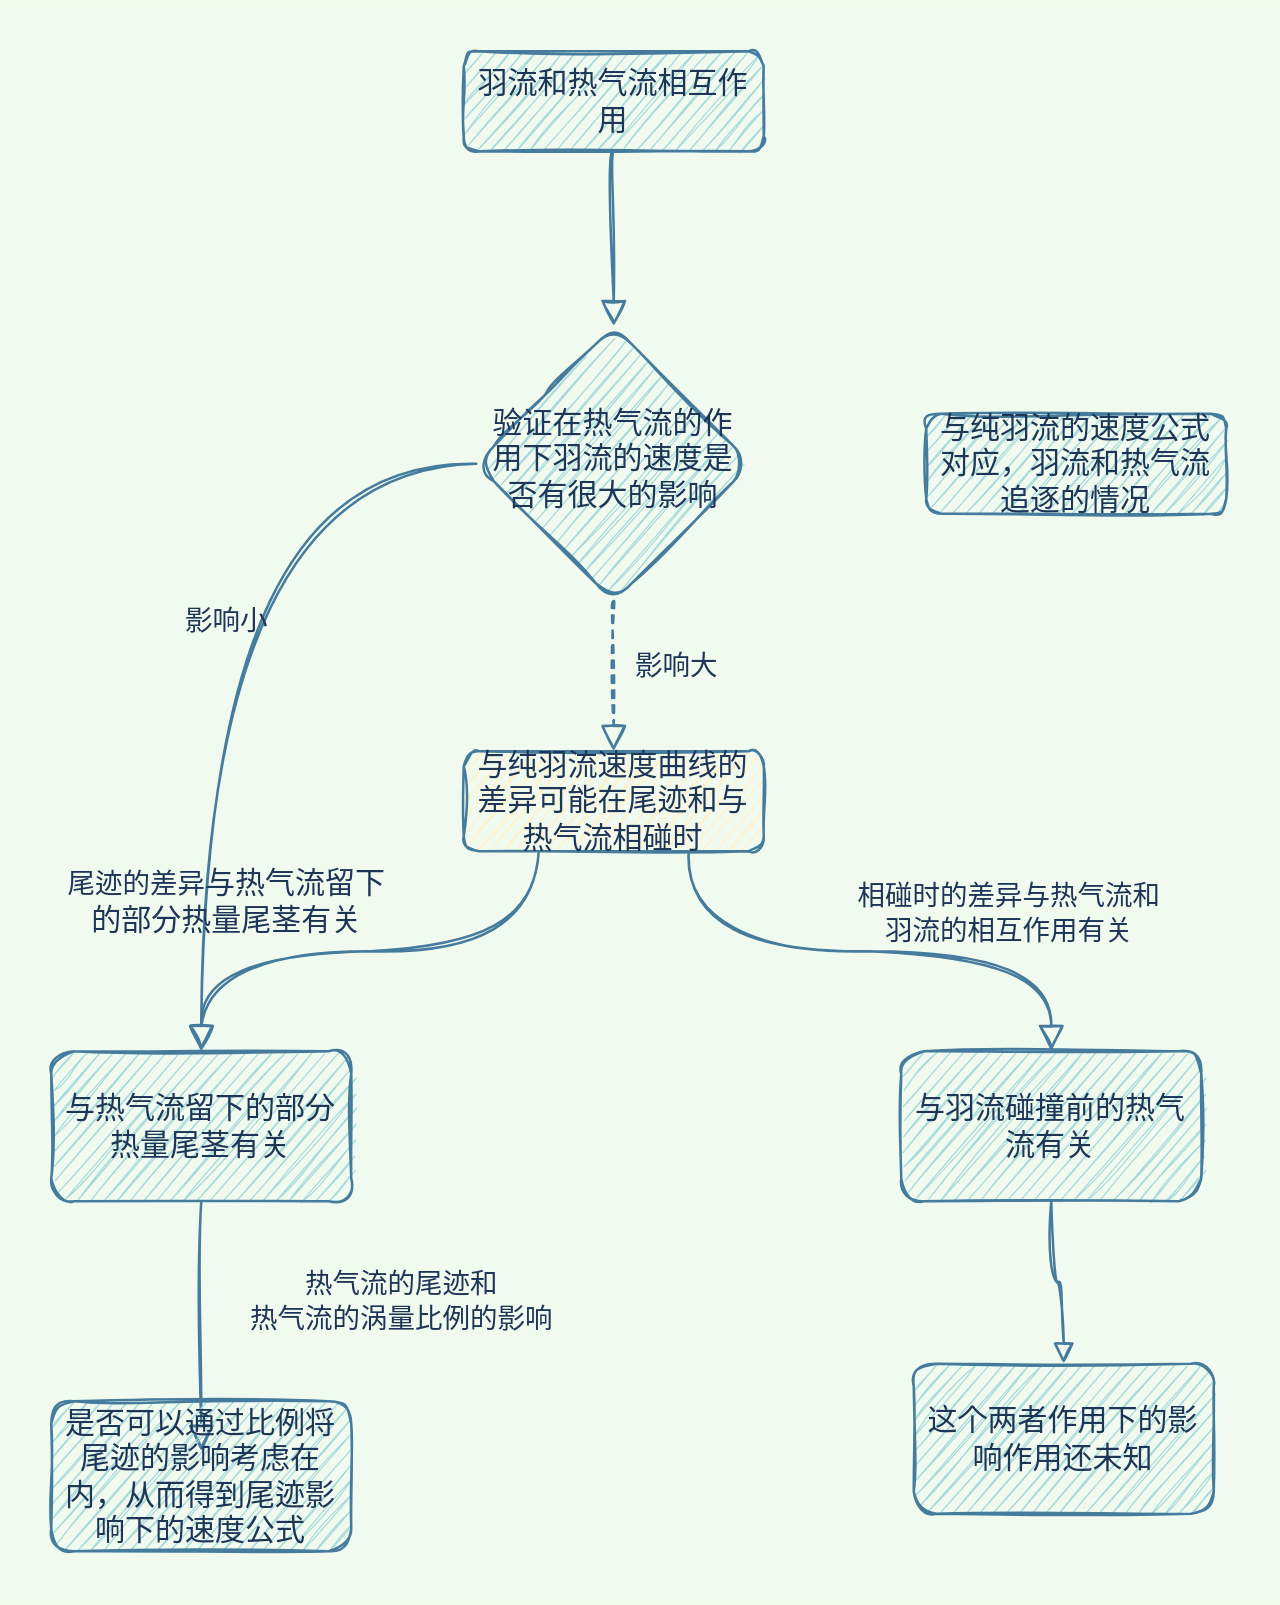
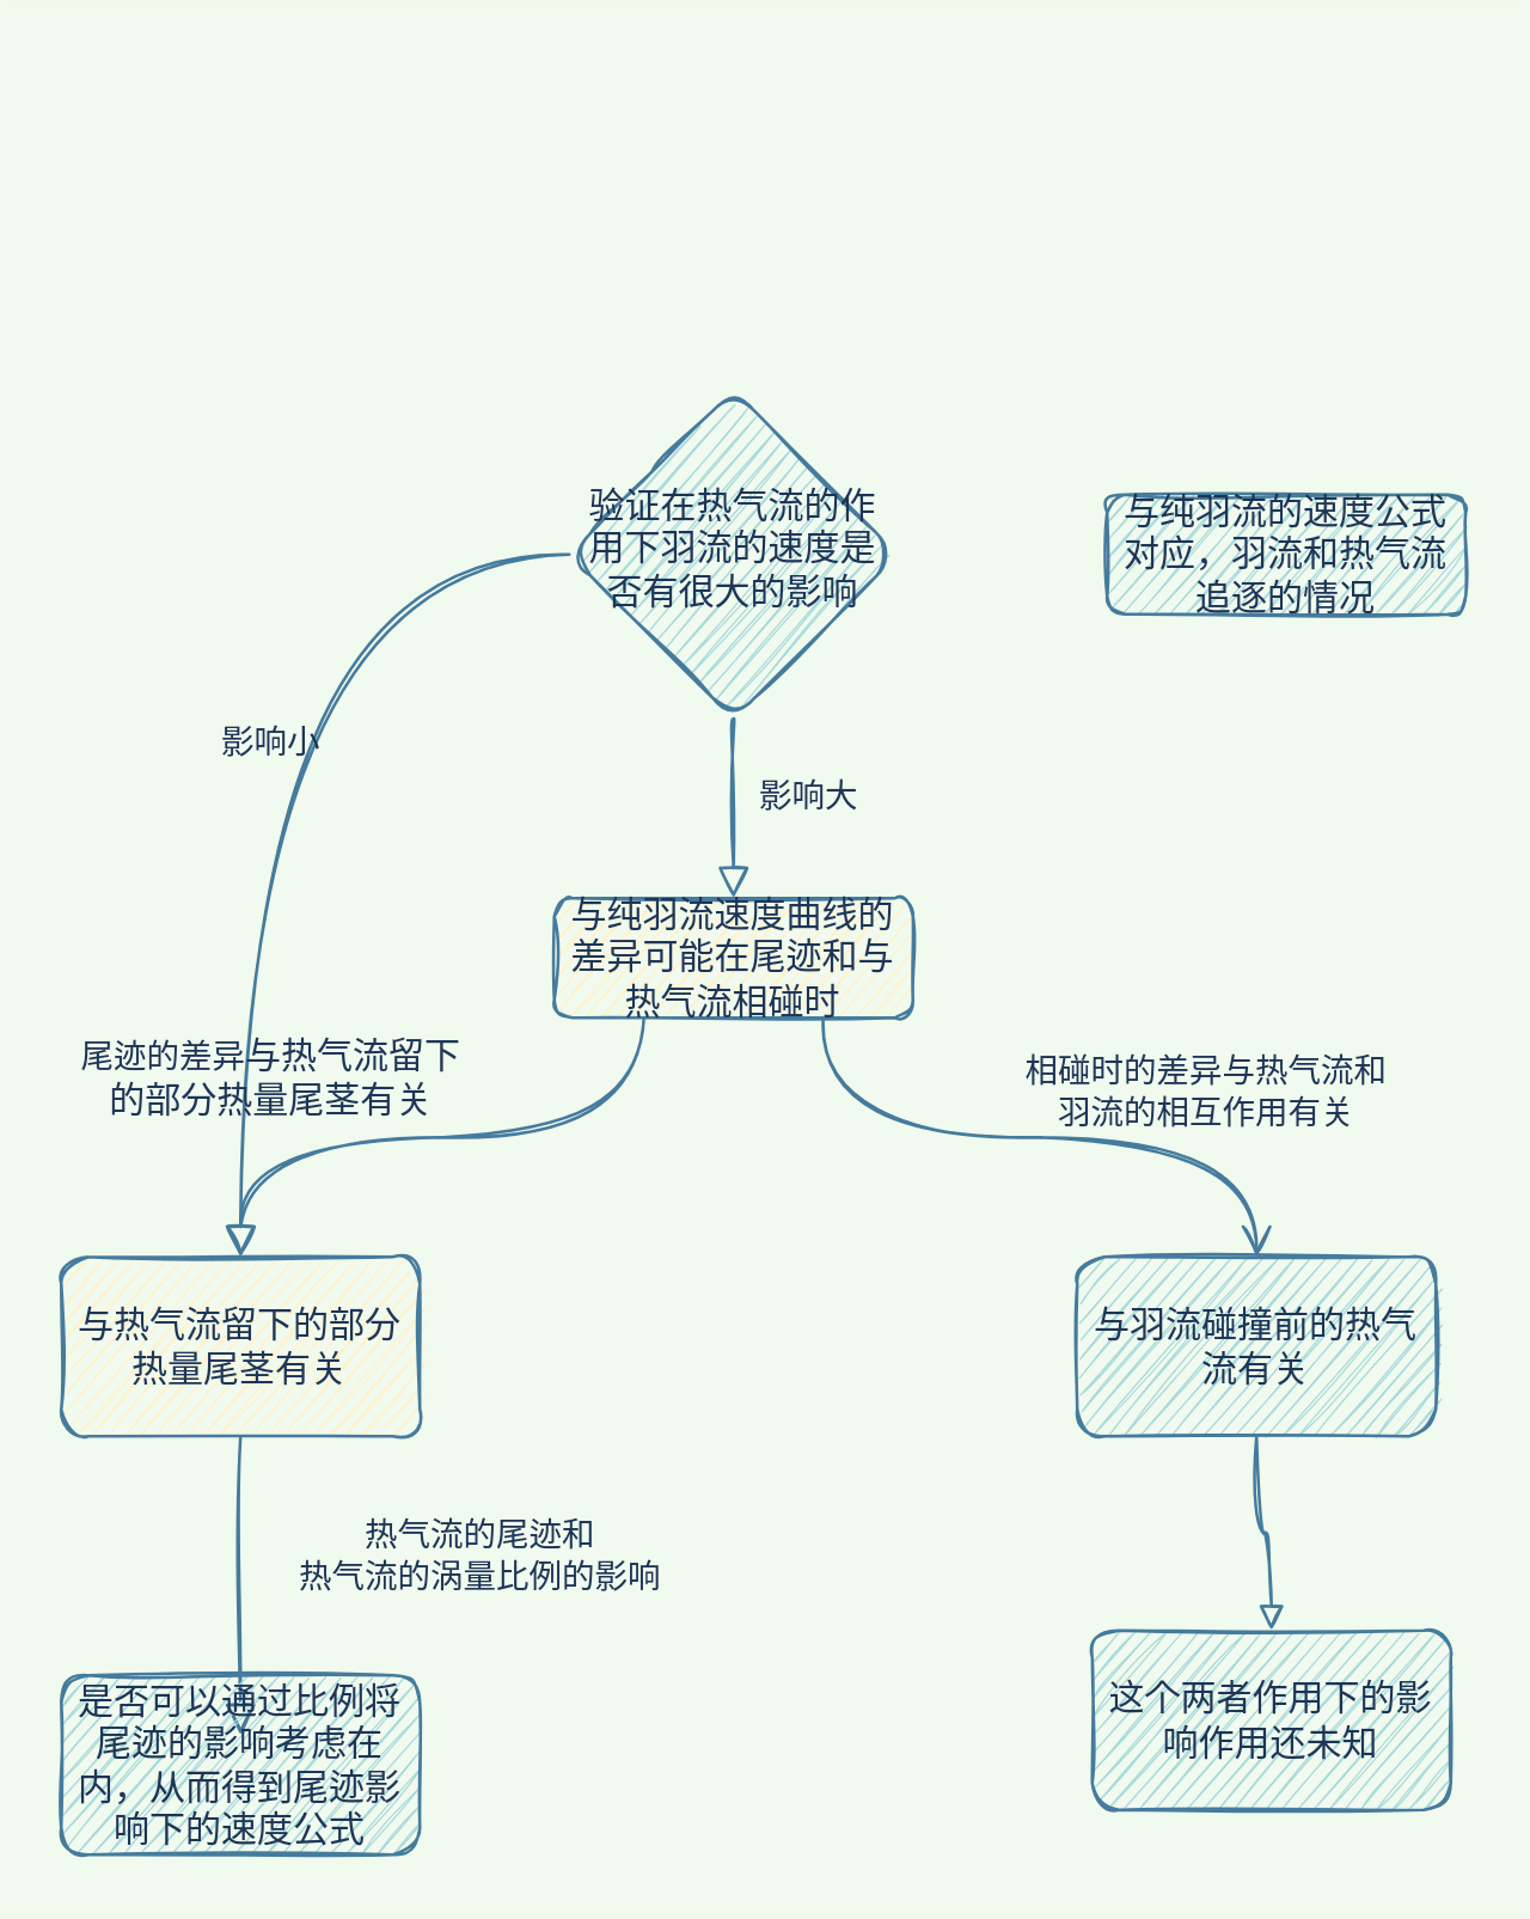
- <mxCell id="3" value="&lt;font face=&quot;Times New Roman&quot;&gt;羽流和热气流相互作用&lt;/font&gt;" style="whiteSpace=wrap;html=1;fontSize=12;glass=0;strokeWidth=1;shadow=0;fillColor=#A8DADC;strokeColor=#457B9D;fontColor=#1D3557;rounded=1;sketch=1;" parent="1" vertex="1"><mxGeometry x="185" y="20" width="120" height="40" as="geometry" /></mxCell>
- <mxCell id="2" value="" style="html=1;jettySize=auto;orthogonalLoop=1;fontSize=11;endArrow=block;endFill=0;endSize=8;strokeWidth=1;shadow=0;labelBackgroundColor=none;edgeStyle=orthogonalEdgeStyle;strokeColor=#457B9D;fontColor=#1D3557;sketch=1;curved=1;" parent="1" source="3" target="5" edge="1"><mxGeometry relative="1" as="geometry" /></mxCell>
- <mxCell id="7" value="影响大" style="html=1;jettySize=auto;orthogonalLoop=1;fontSize=11;endArrow=block;endFill=0;endSize=8;strokeWidth=1;shadow=0;labelBackgroundColor=none;edgeStyle=orthogonalEdgeStyle;strokeColor=#457B9D;fontColor=#1D3557;sketch=1;curved=1;dashed=1;" parent="1" source="5" target="8" edge="1"><mxGeometry x="-0.143" y="25" relative="1" as="geometry"><mxPoint as="offset" /><mxPoint x="245" y="380" as="sourcePoint" /><Array as="points"><mxPoint x="245" y="340" /></Array></mxGeometry></mxCell>
+ <mxCell id="7" value="影响大" style="html=1;jettySize=auto;orthogonalLoop=1;fontSize=11;endArrow=block;endFill=0;endSize=8;strokeWidth=1;shadow=0;labelBackgroundColor=none;edgeStyle=orthogonalEdgeStyle;strokeColor=#457B9D;fontColor=#1D3557;sketch=1;curved=1;" parent="1" source="5" target="8" edge="1"><mxGeometry x="-0.143" y="25" relative="1" as="geometry"><mxPoint as="offset" /><mxPoint x="245" y="380" as="sourcePoint" /><Array as="points"><mxPoint x="245" y="340" /></Array></mxGeometry></mxCell>
- <mxCell id="9" value="相碰时的差异与热气流和&lt;br&gt;羽流的相互作用有关" style="html=1;jettySize=auto;orthogonalLoop=1;fontSize=11;endArrow=block;endFill=0;endSize=8;strokeWidth=1;shadow=0;labelBackgroundColor=none;edgeStyle=orthogonalEdgeStyle;strokeColor=#457B9D;fontColor=#1D3557;sketch=1;exitX=0.75;exitY=1;exitDx=0;exitDy=0;curved=1;entryX=0.5;entryY=0;entryDx=0;entryDy=0;" parent="1" source="8" target="13" edge="1"><mxGeometry x="0.489" y="15" relative="1" as="geometry"><mxPoint as="offset" /><mxPoint x="225" y="350" as="sourcePoint" /><mxPoint x="420" y="420" as="targetPoint" /></mxGeometry></mxCell>
+ <mxCell id="9" value="相碰时的差异与热气流和&lt;br&gt;羽流的相互作用有关" style="html=1;jettySize=auto;orthogonalLoop=1;fontSize=11;endArrow=open;endFill=0;endSize=8;strokeWidth=1;shadow=0;labelBackgroundColor=none;edgeStyle=orthogonalEdgeStyle;strokeColor=#457B9D;fontColor=#1D3557;sketch=1;exitX=0.75;exitY=1;exitDx=0;exitDy=0;curved=1;entryX=0.5;entryY=0;entryDx=0;entryDy=0;" parent="1" source="8" target="13" edge="1"><mxGeometry x="0.489" y="15" relative="1" as="geometry"><mxPoint as="offset" /><mxPoint x="225" y="350" as="sourcePoint" /><mxPoint x="420" y="420" as="targetPoint" /></mxGeometry></mxCell>
- <mxCell id="11" value="与热气流留下的部分热量尾茎有关" style="rounded=1;whiteSpace=wrap;html=1;sketch=1;fontColor=#1D3557;strokeColor=#457B9D;fillColor=#A8DADC;" parent="1" vertex="1"><mxGeometry x="20" y="420" width="120" height="60" as="geometry" /></mxCell>
+ <mxCell id="11" value="与热气流留下的部分热量尾茎有关" style="rounded=1;whiteSpace=wrap;html=1;sketch=1;fontColor=#1D3557;strokeColor=#457B9D;fillColor=#fff2cc;" parent="1" vertex="1"><mxGeometry x="20" y="420" width="120" height="60" as="geometry" /></mxCell>
